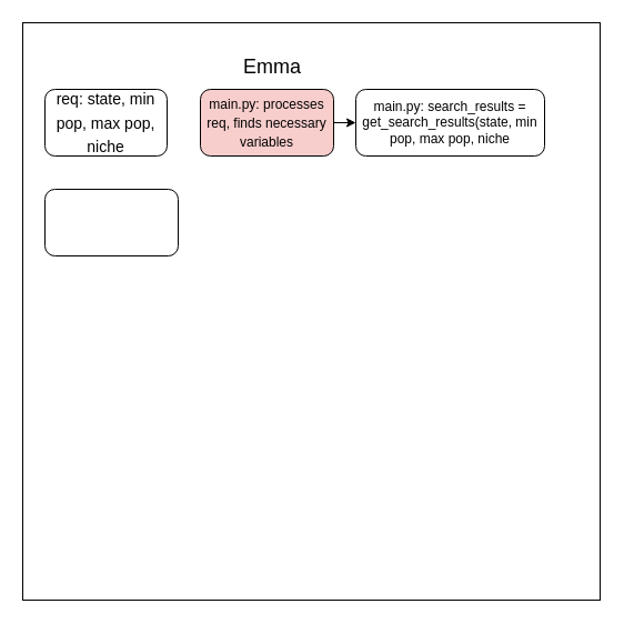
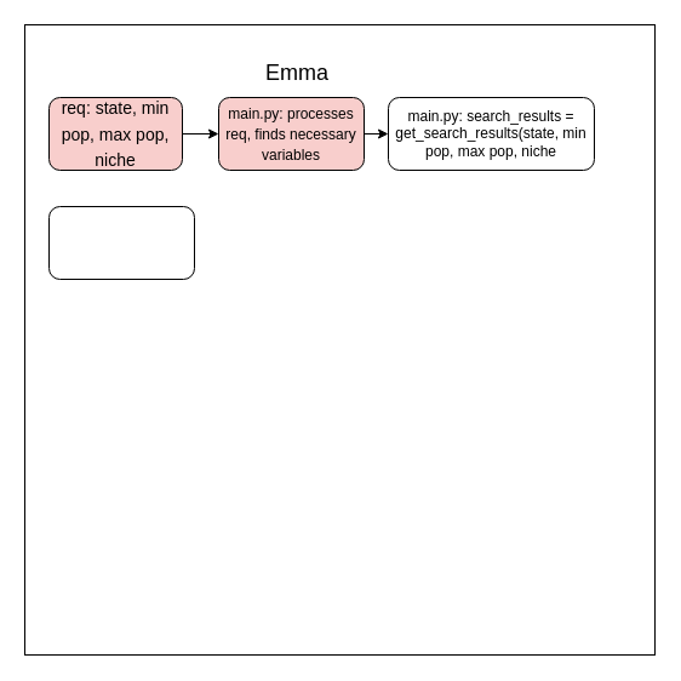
- <mxCell id="5" value="&lt;font style=&quot;font-size: 14px;&quot;&gt;req: state, min pop, max pop, niche&lt;/font&gt;" style="rounded=1;whiteSpace=wrap;html=1;fontSize=18;" vertex="1" parent="1"><mxGeometry x="40" y="80" width="110" height="60" as="geometry" /></mxCell>
+ <mxCell id="5" value="&lt;font style=&quot;font-size: 14px;&quot;&gt;req: state, min pop, max pop, niche&lt;/font&gt;" style="rounded=1;whiteSpace=wrap;html=1;fontSize=18;fillColor=#f8cecc;" vertex="1" parent="1"><mxGeometry x="40" y="80" width="110" height="60" as="geometry" /></mxCell>
+ <mxCell id="4" style="edgeStyle=none;html=1;entryX=0;entryY=0.5;entryDx=0;entryDy=0;fontSize=14;" edge="1" parent="1" source="5" target="7"><mxGeometry relative="1" as="geometry" /></mxCell>
